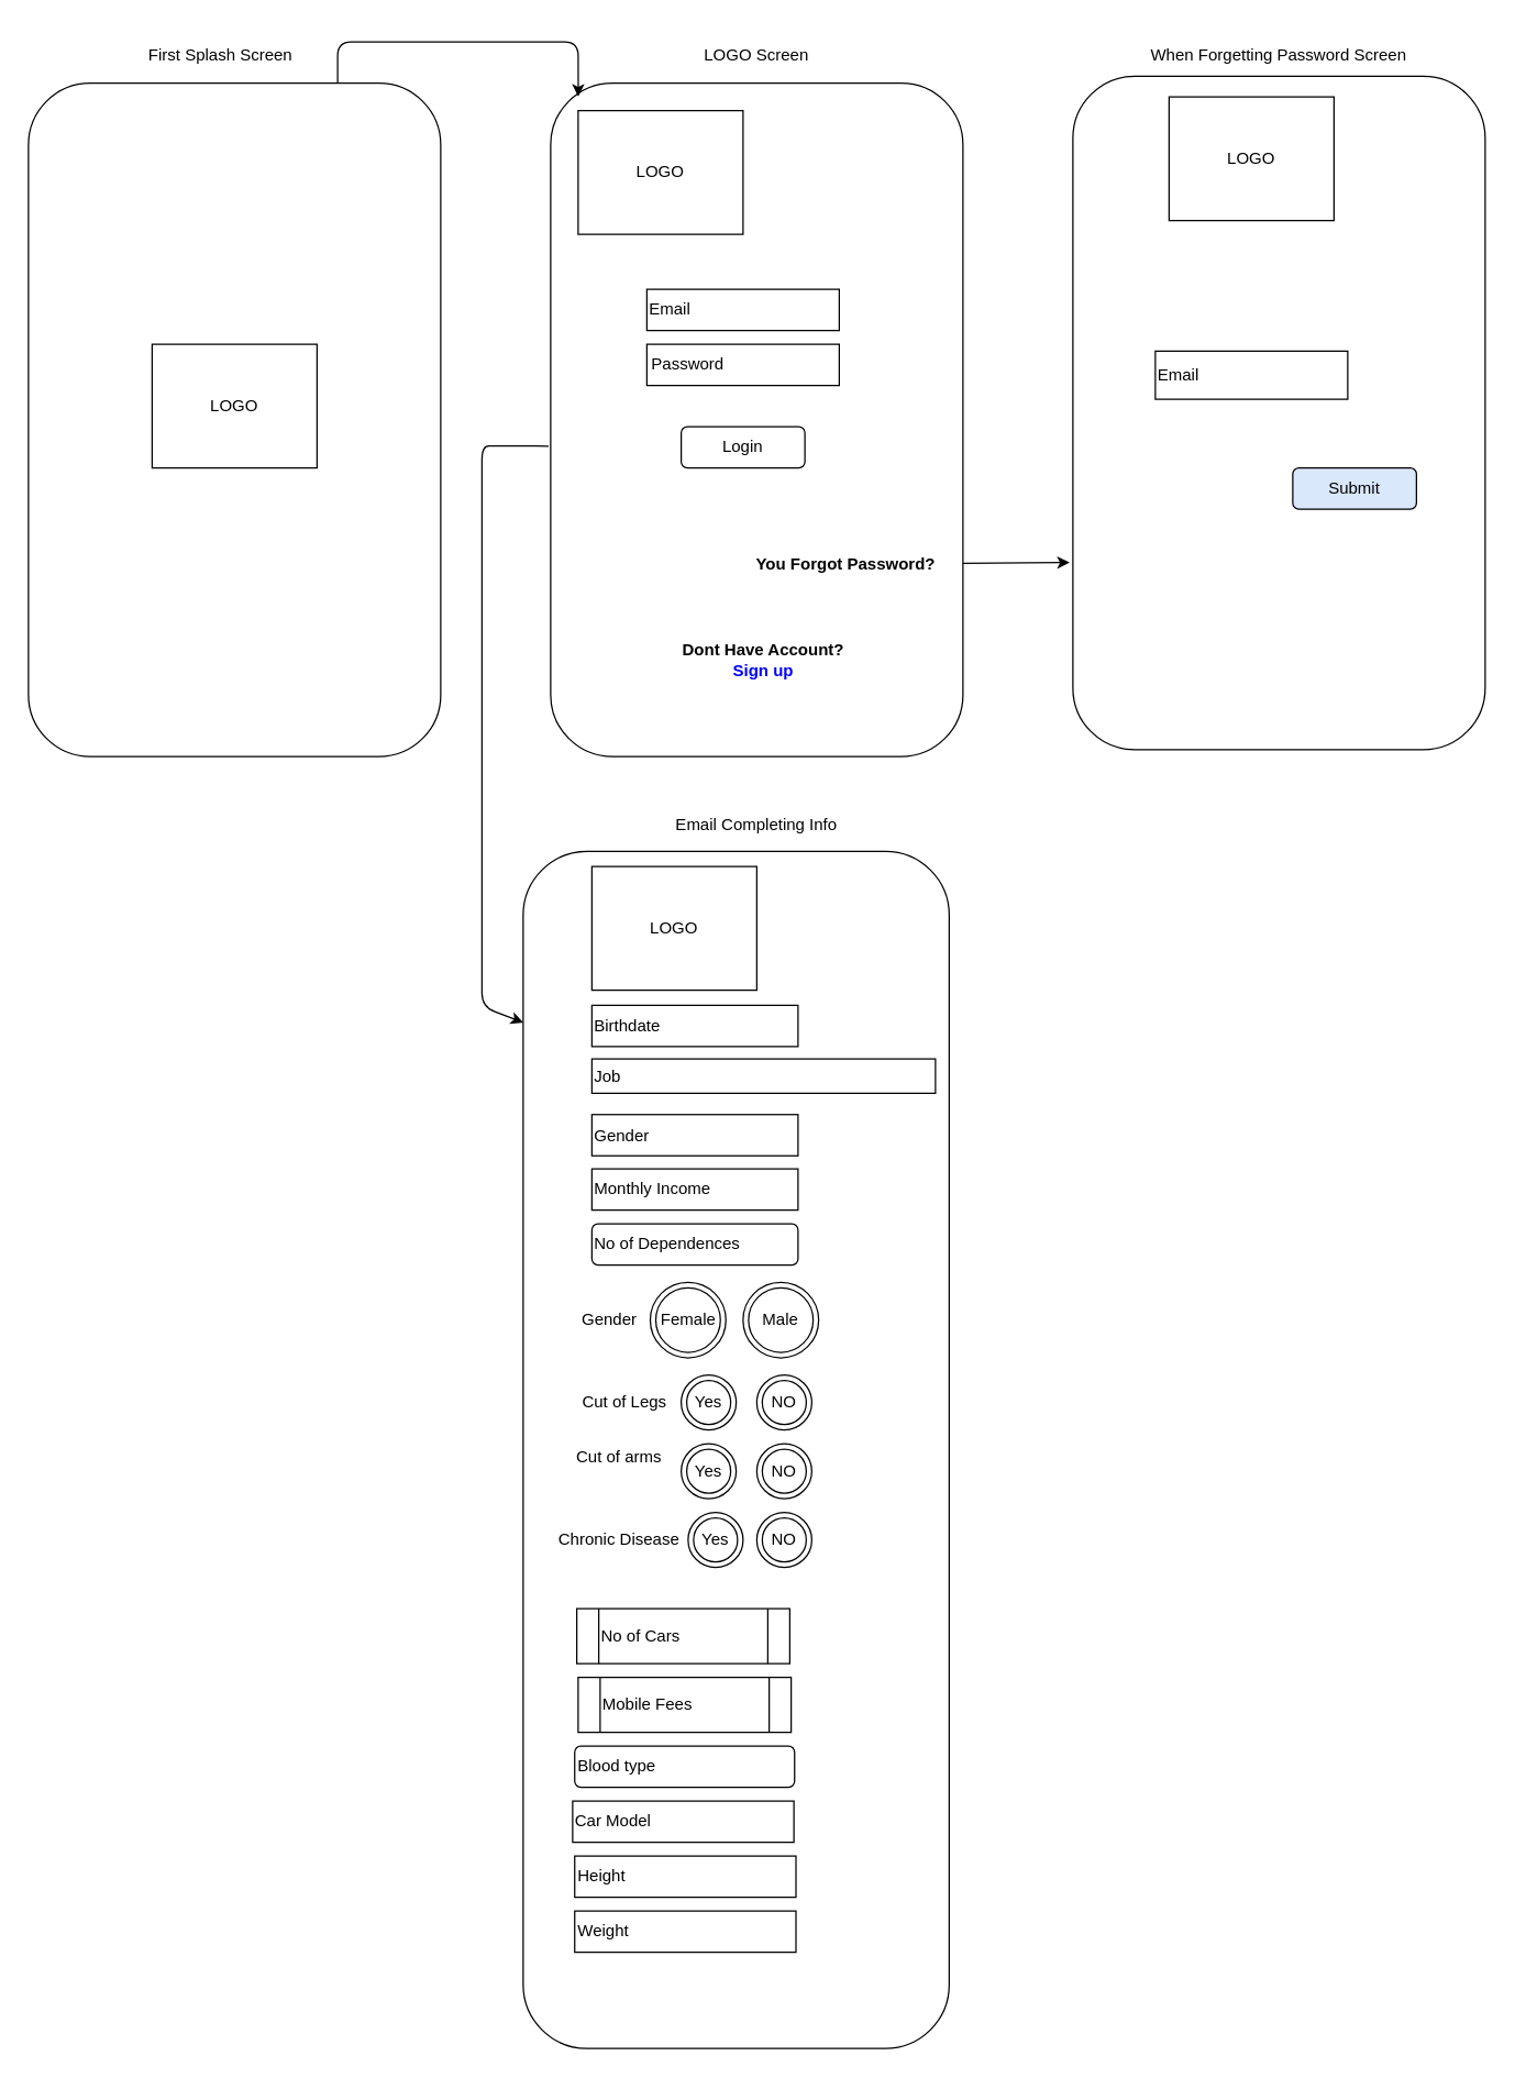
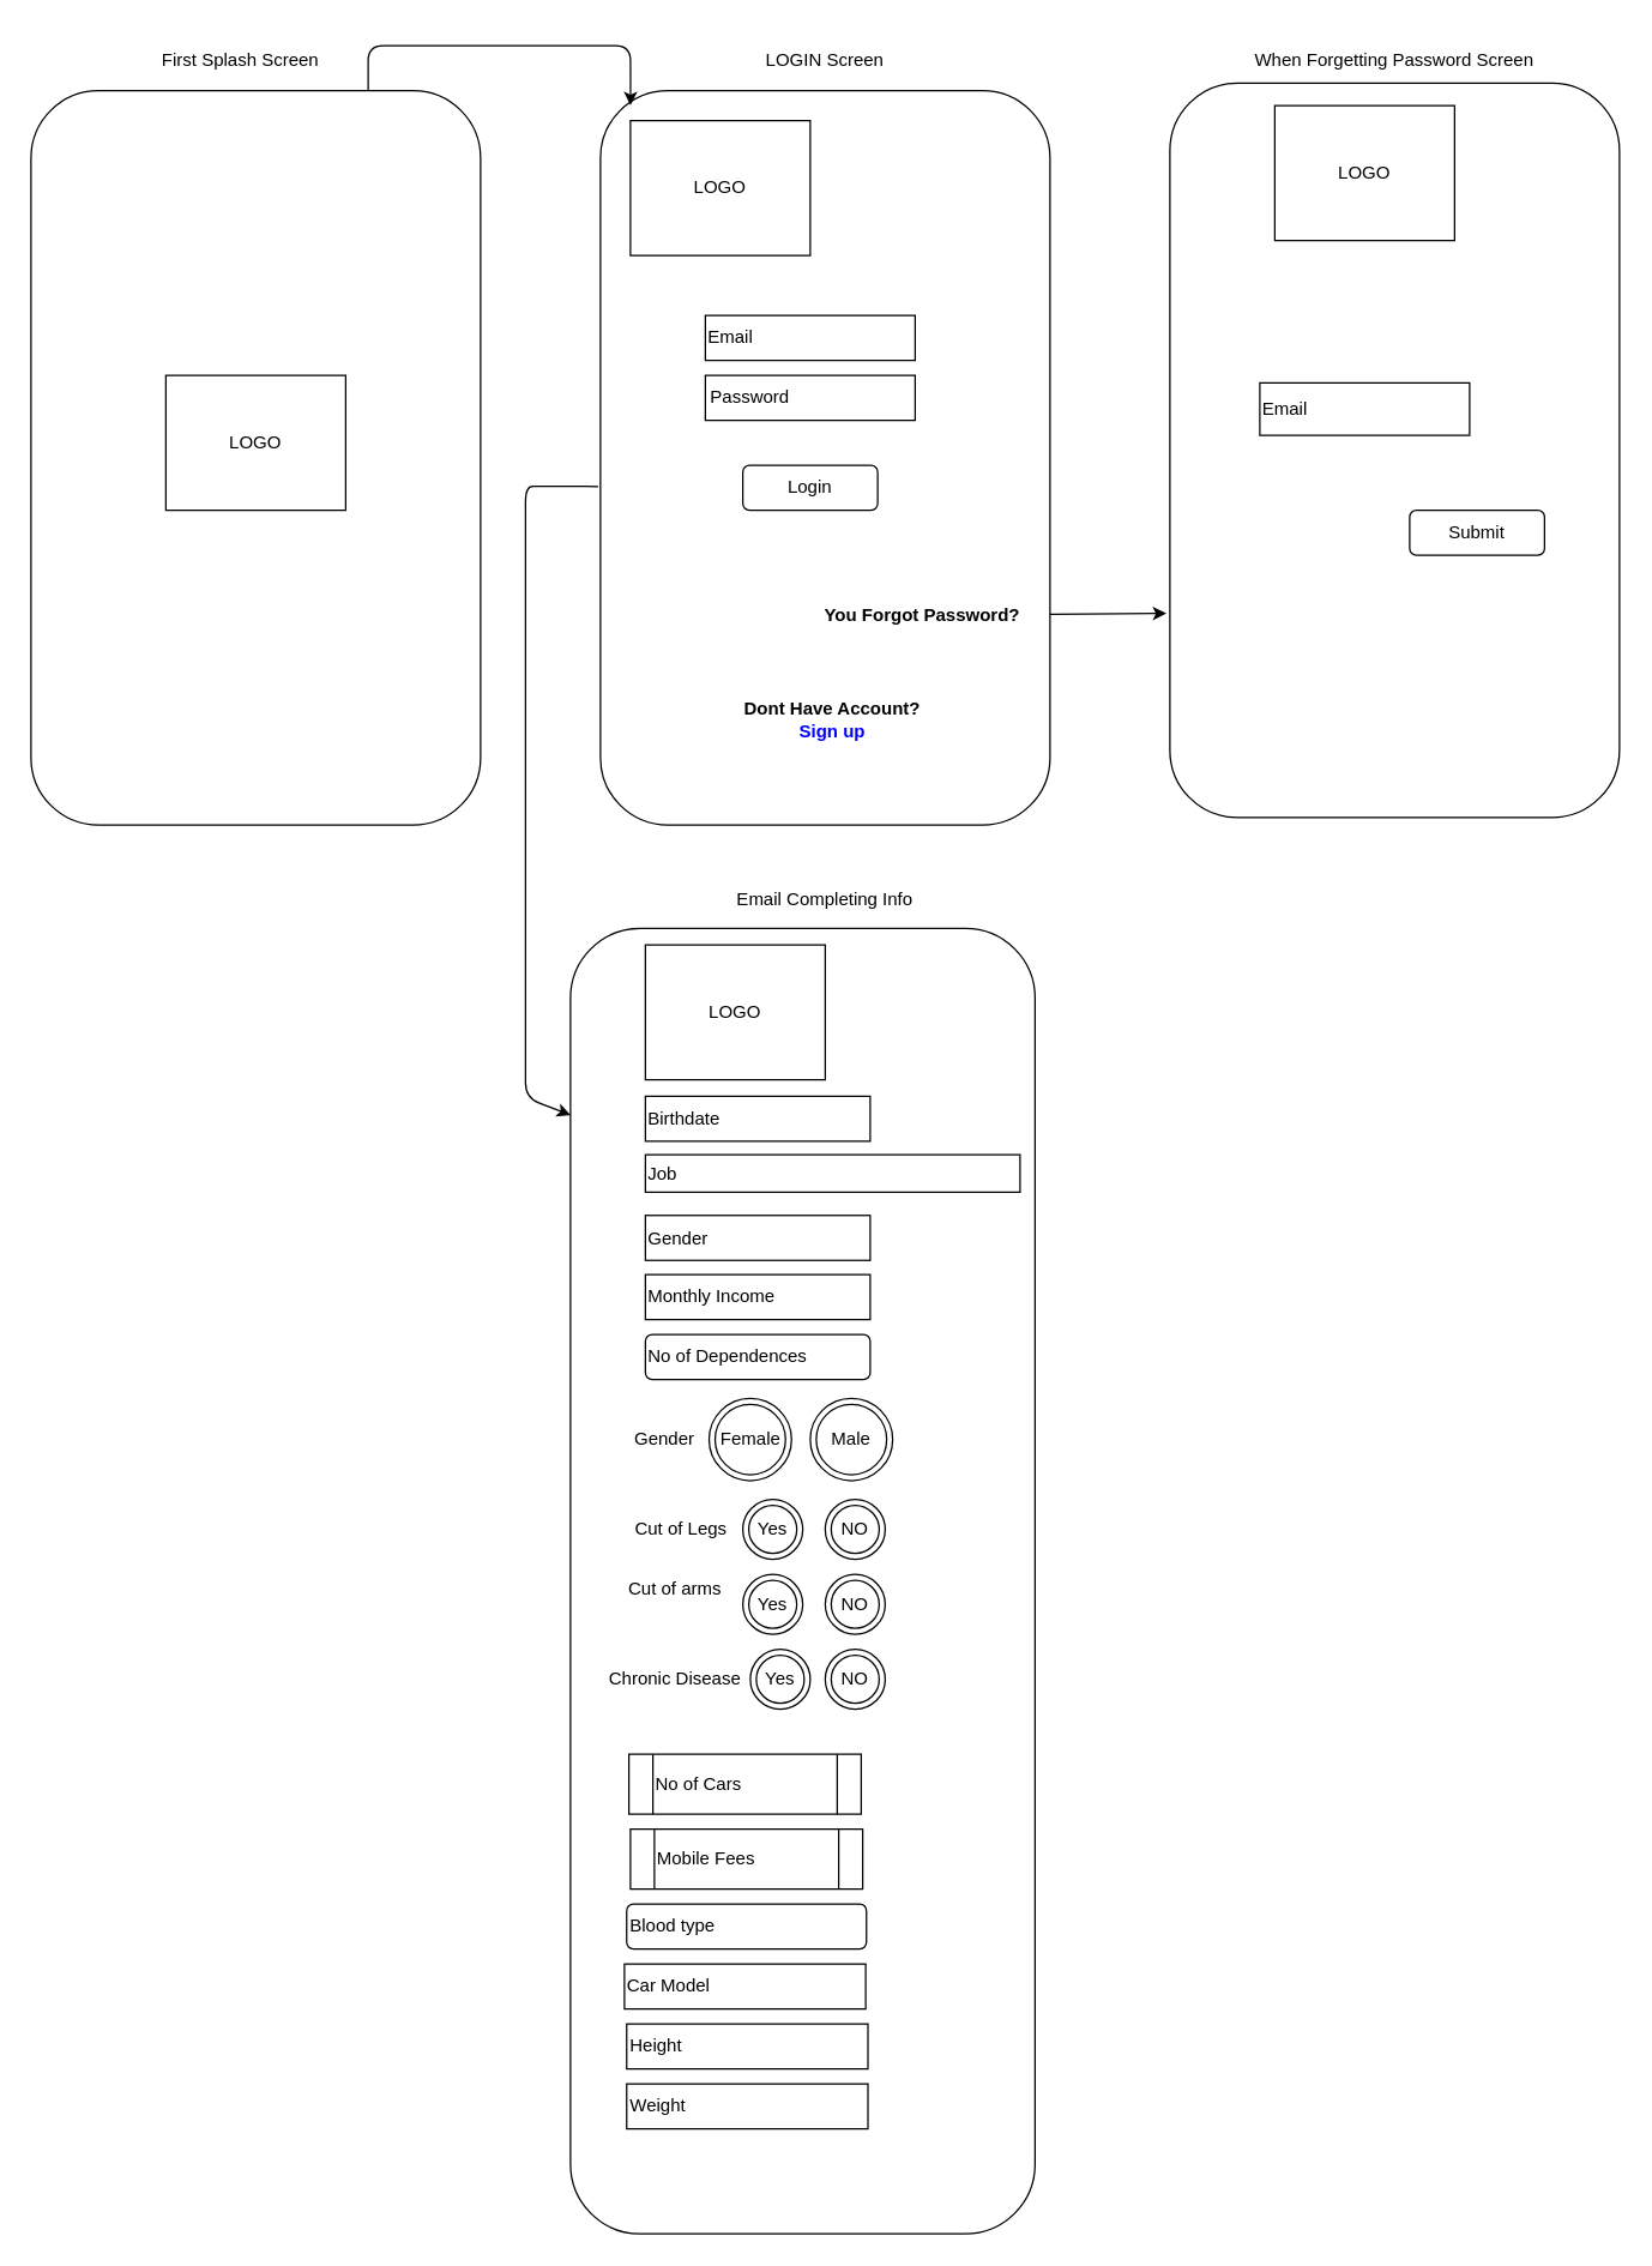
- <mxCell id="6" value="LOGO Screen&lt;br&gt;" style="text;html=1;strokeColor=none;fillColor=none;align=center;verticalAlign=middle;whiteSpace=wrap;rounded=0;" vertex="1" parent="1"><mxGeometry x="470" y="25" width="160" height="30" as="geometry" /></mxCell>
+ <mxCell id="6" value="LOGIN Screen&lt;br&gt;" style="text;html=1;strokeColor=none;fillColor=none;align=center;verticalAlign=middle;whiteSpace=wrap;rounded=0;" vertex="1" parent="1"><mxGeometry x="470" y="25" width="160" height="30" as="geometry" /></mxCell>
- <mxCell id="21" value="Submit" style="rounded=1;whiteSpace=wrap;html=1;align=center;fillColor=#dae8fc;" vertex="1" parent="1"><mxGeometry x="940" y="340" width="90" height="30" as="geometry" /></mxCell>
+ <mxCell id="21" value="Submit" style="rounded=1;whiteSpace=wrap;html=1;align=center;" vertex="1" parent="1"><mxGeometry x="940" y="340" width="90" height="30" as="geometry" /></mxCell>
